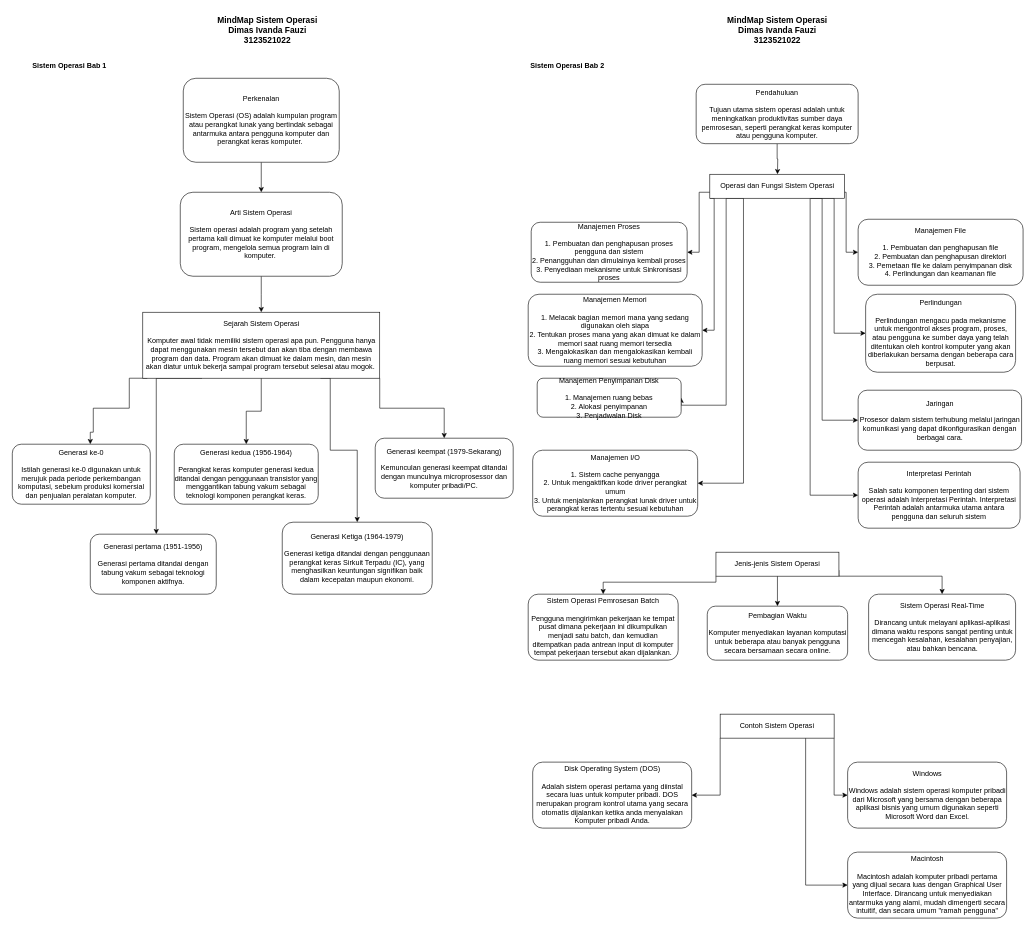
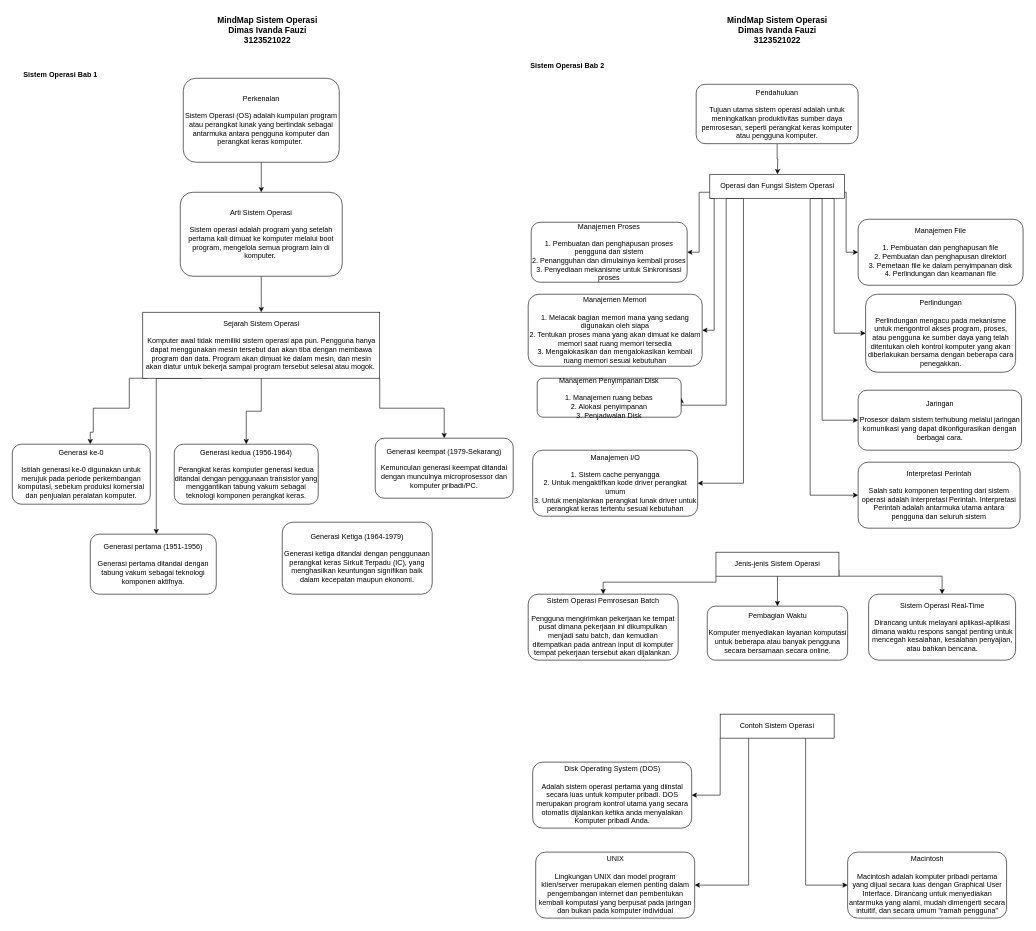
- <mxCell id="3" value="&lt;h4&gt;Sistem Operasi Bab 1&lt;/h4&gt;" style="text;html=1;align=center;verticalAlign=middle;resizable=0;points=[];autosize=1;strokeColor=none;fillColor=none;" vertex="1" parent="1"><mxGeometry x="40" y="80" width="150" height="60" as="geometry" /></mxCell>
+ <mxCell id="3" value="&lt;h4&gt;Sistem Operasi Bab 1&lt;/h4&gt;" style="text;html=1;align=center;verticalAlign=middle;resizable=0;points=[];autosize=1;strokeColor=none;fillColor=none;" vertex="1" parent="1"><mxGeometry x="25" y="95" width="150" height="60" as="geometry" /></mxCell>
- <mxCell id="37" value="Perlindungan&lt;div&gt;&lt;br&gt;&lt;/div&gt;&lt;div&gt;Perlindungan mengacu pada mekanisme untuk mengontrol akses program, proses, atau pengguna ke sumber daya yang telah ditentukan oleh kontrol komputer yang akan diberlakukan bersama dengan beberapa cara berpusat.&lt;/div&gt;" style="rounded=1;whiteSpace=wrap;html=1;" vertex="1" parent="1"><mxGeometry x="1442.5" y="490" width="250" height="130" as="geometry" /></mxCell>
+ <mxCell id="37" value="Perlindungan&lt;div&gt;&lt;br&gt;&lt;/div&gt;&lt;div&gt;Perlindungan mengacu pada mekanisme untuk mengontrol akses program, proses, atau pengguna ke sumber daya yang telah ditentukan oleh kontrol komputer yang akan diberlakukan bersama dengan beberapa cara penegakkan.&lt;/div&gt;" style="rounded=1;whiteSpace=wrap;html=1;" vertex="1" parent="1"><mxGeometry x="1442.5" y="490" width="250" height="130" as="geometry" /></mxCell>
- <mxCell id="15" style="edgeStyle=orthogonalEdgeStyle;rounded=0;orthogonalLoop=1;jettySize=auto;html=1;exitX=0.75;exitY=1;exitDx=0;exitDy=0;entryX=0.5;entryY=0;entryDx=0;entryDy=0;" edge="1" parent="1" source="17" target="19"><mxGeometry relative="1" as="geometry"><Array as="points"><mxPoint x="550" y="630" /><mxPoint x="550" y="750" /><mxPoint x="595" y="750" /></Array></mxGeometry></mxCell>
- <mxCell id="50" style="edgeStyle=orthogonalEdgeStyle;rounded=0;orthogonalLoop=1;jettySize=auto;html=1;exitX=1;exitY=1;exitDx=0;exitDy=0;entryX=0;entryY=0.5;entryDx=0;entryDy=0;" edge="1" parent="1" source="51" target="54"><mxGeometry relative="1" as="geometry" /></mxCell>
- <mxCell id="54" value="Windows&lt;div&gt;&lt;br&gt;&lt;/div&gt;&lt;div&gt;Windows adalah sistem operasi komputer pribadi dari Microsoft yang bersama dengan beberapa aplikasi bisnis yang umum digunakan seperti Microsoft Word dan Excel.&lt;/div&gt;" style="rounded=1;whiteSpace=wrap;html=1;" vertex="1" parent="1"><mxGeometry x="1412.5" y="1270" width="265" height="110" as="geometry" /></mxCell>
+ <mxCell id="48" style="edgeStyle=orthogonalEdgeStyle;rounded=0;orthogonalLoop=1;jettySize=auto;html=1;exitX=0.25;exitY=1;exitDx=0;exitDy=0;entryX=1;entryY=0.5;entryDx=0;entryDy=0;" edge="1" parent="1" source="51" target="53"><mxGeometry relative="1" as="geometry" /></mxCell>
+ <mxCell id="53" value="UNIX&lt;div&gt;&lt;br&gt;&lt;/div&gt;&lt;div&gt;Lingkungan UNIX dan model program klien/server merupakan elemen penting dalam pengembangan internet dan pembentukan kembali komputasi yang berpusat pada jaringan dan bukan pada komputer individual&lt;/div&gt;" style="rounded=1;whiteSpace=wrap;html=1;" vertex="1" parent="1"><mxGeometry x="892.5" y="1420" width="265" height="110" as="geometry" /></mxCell>
